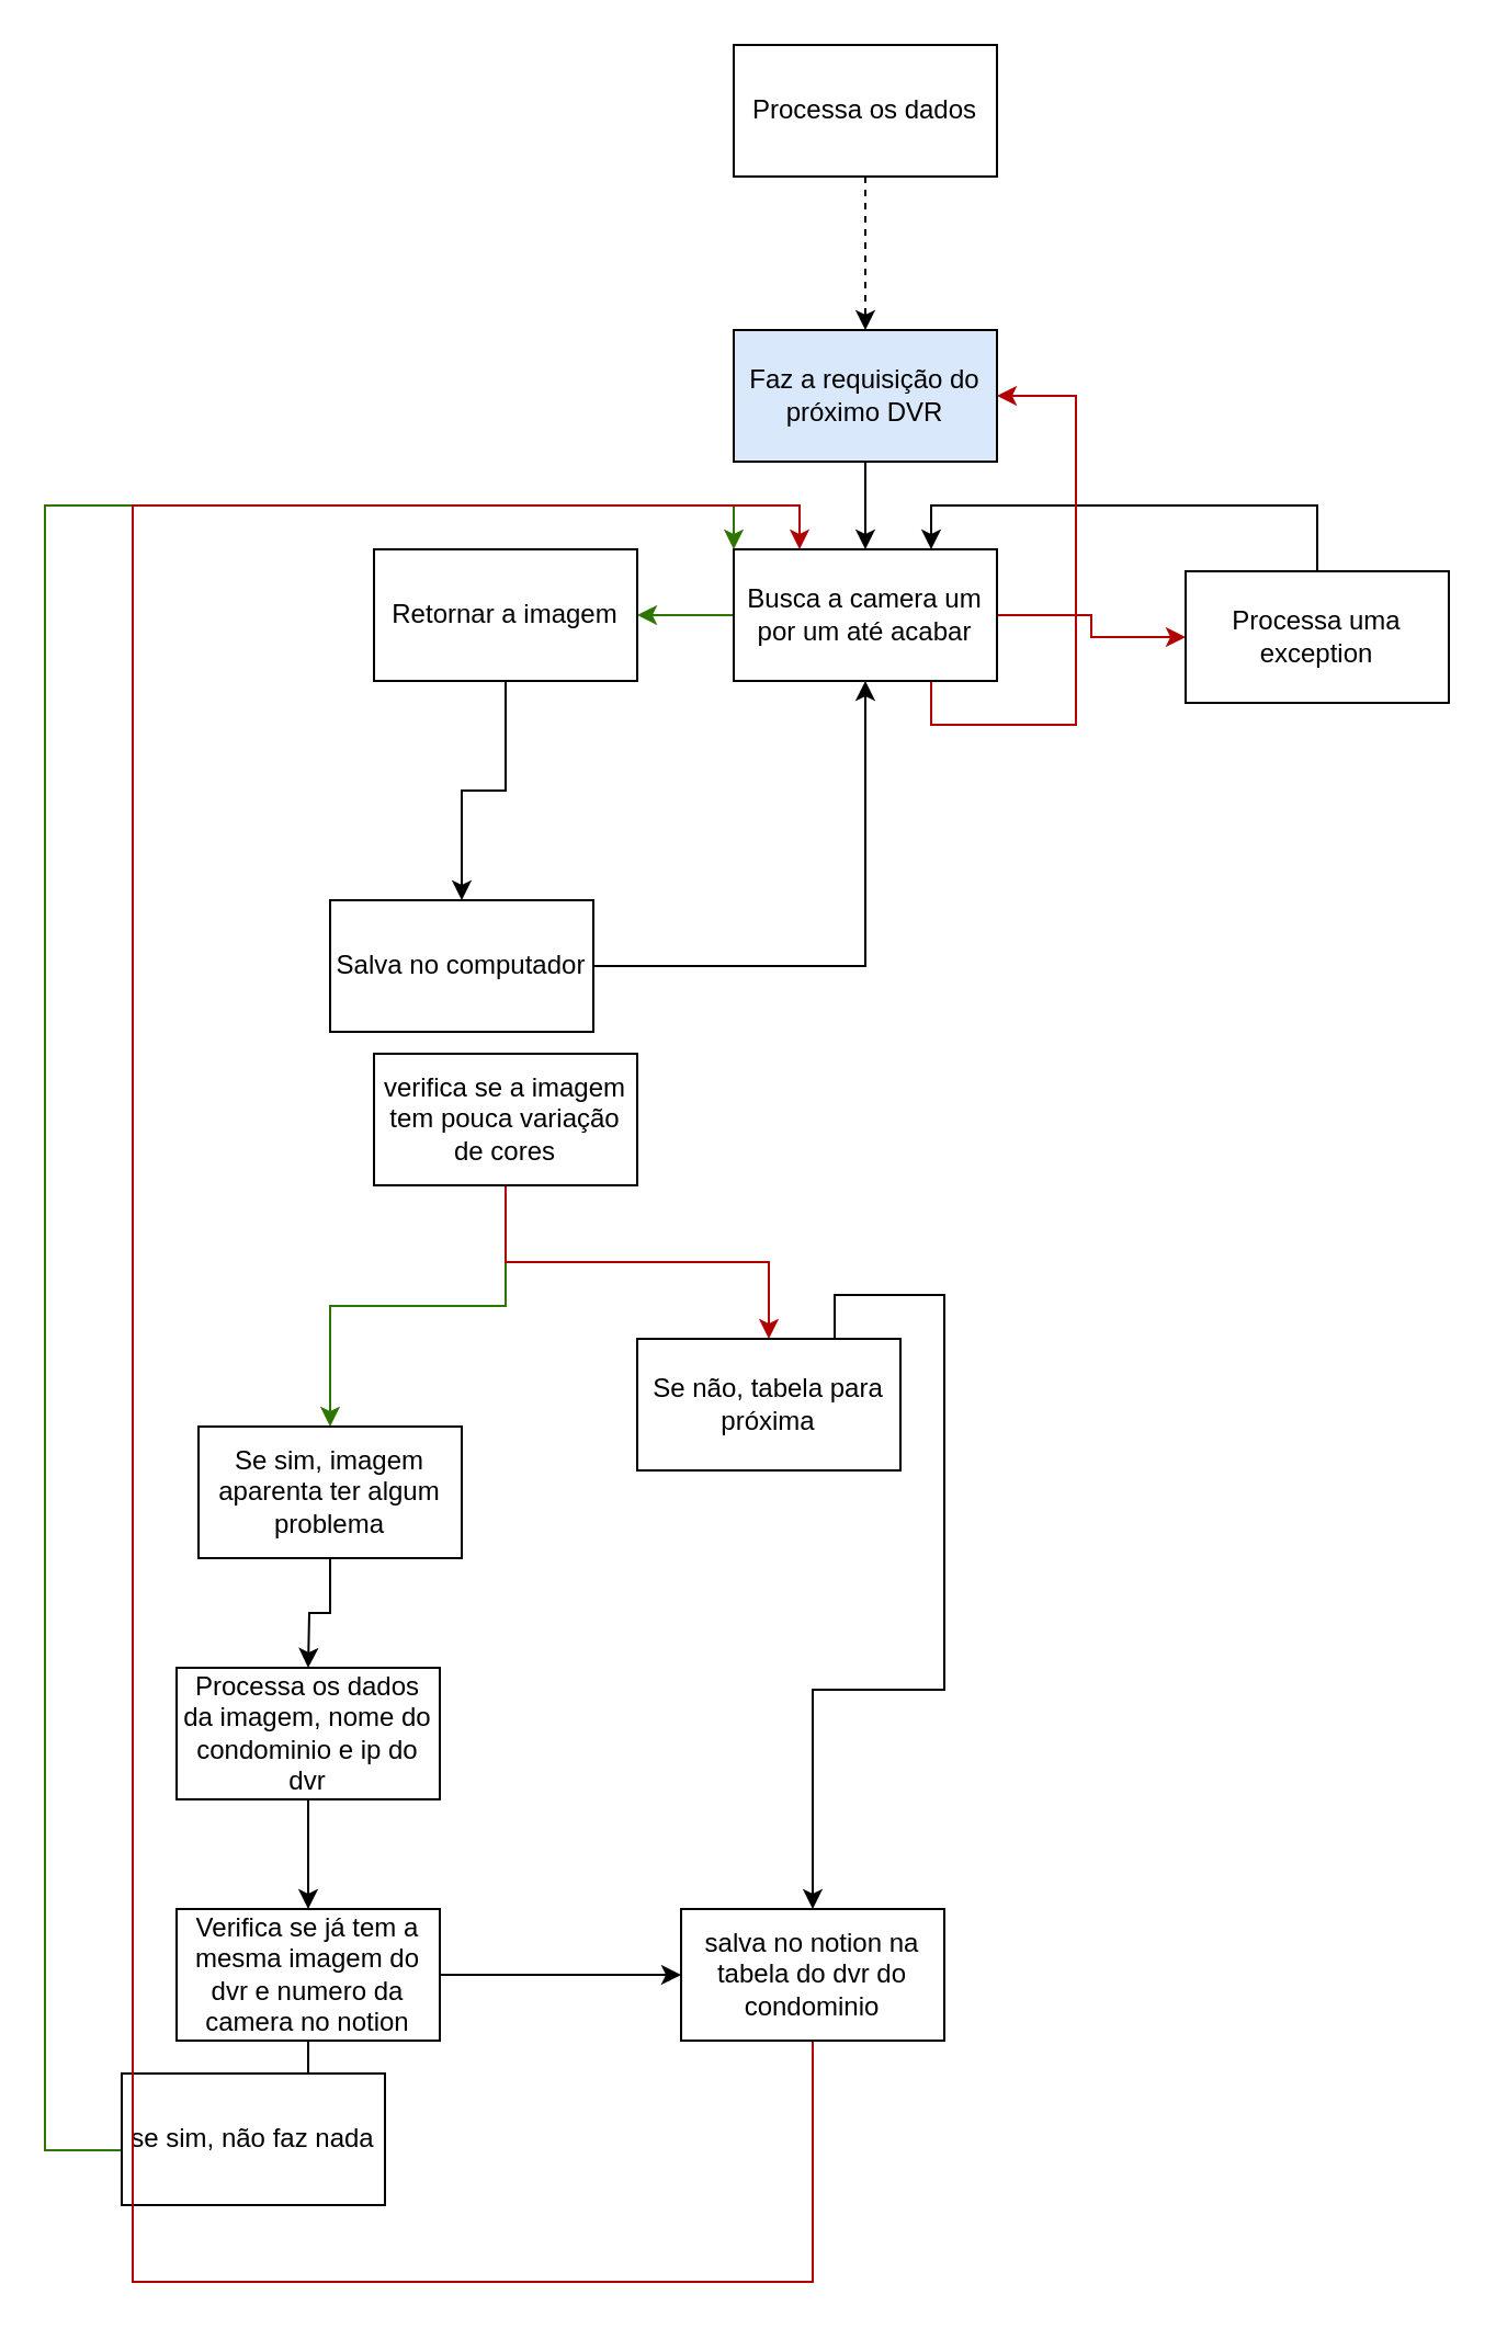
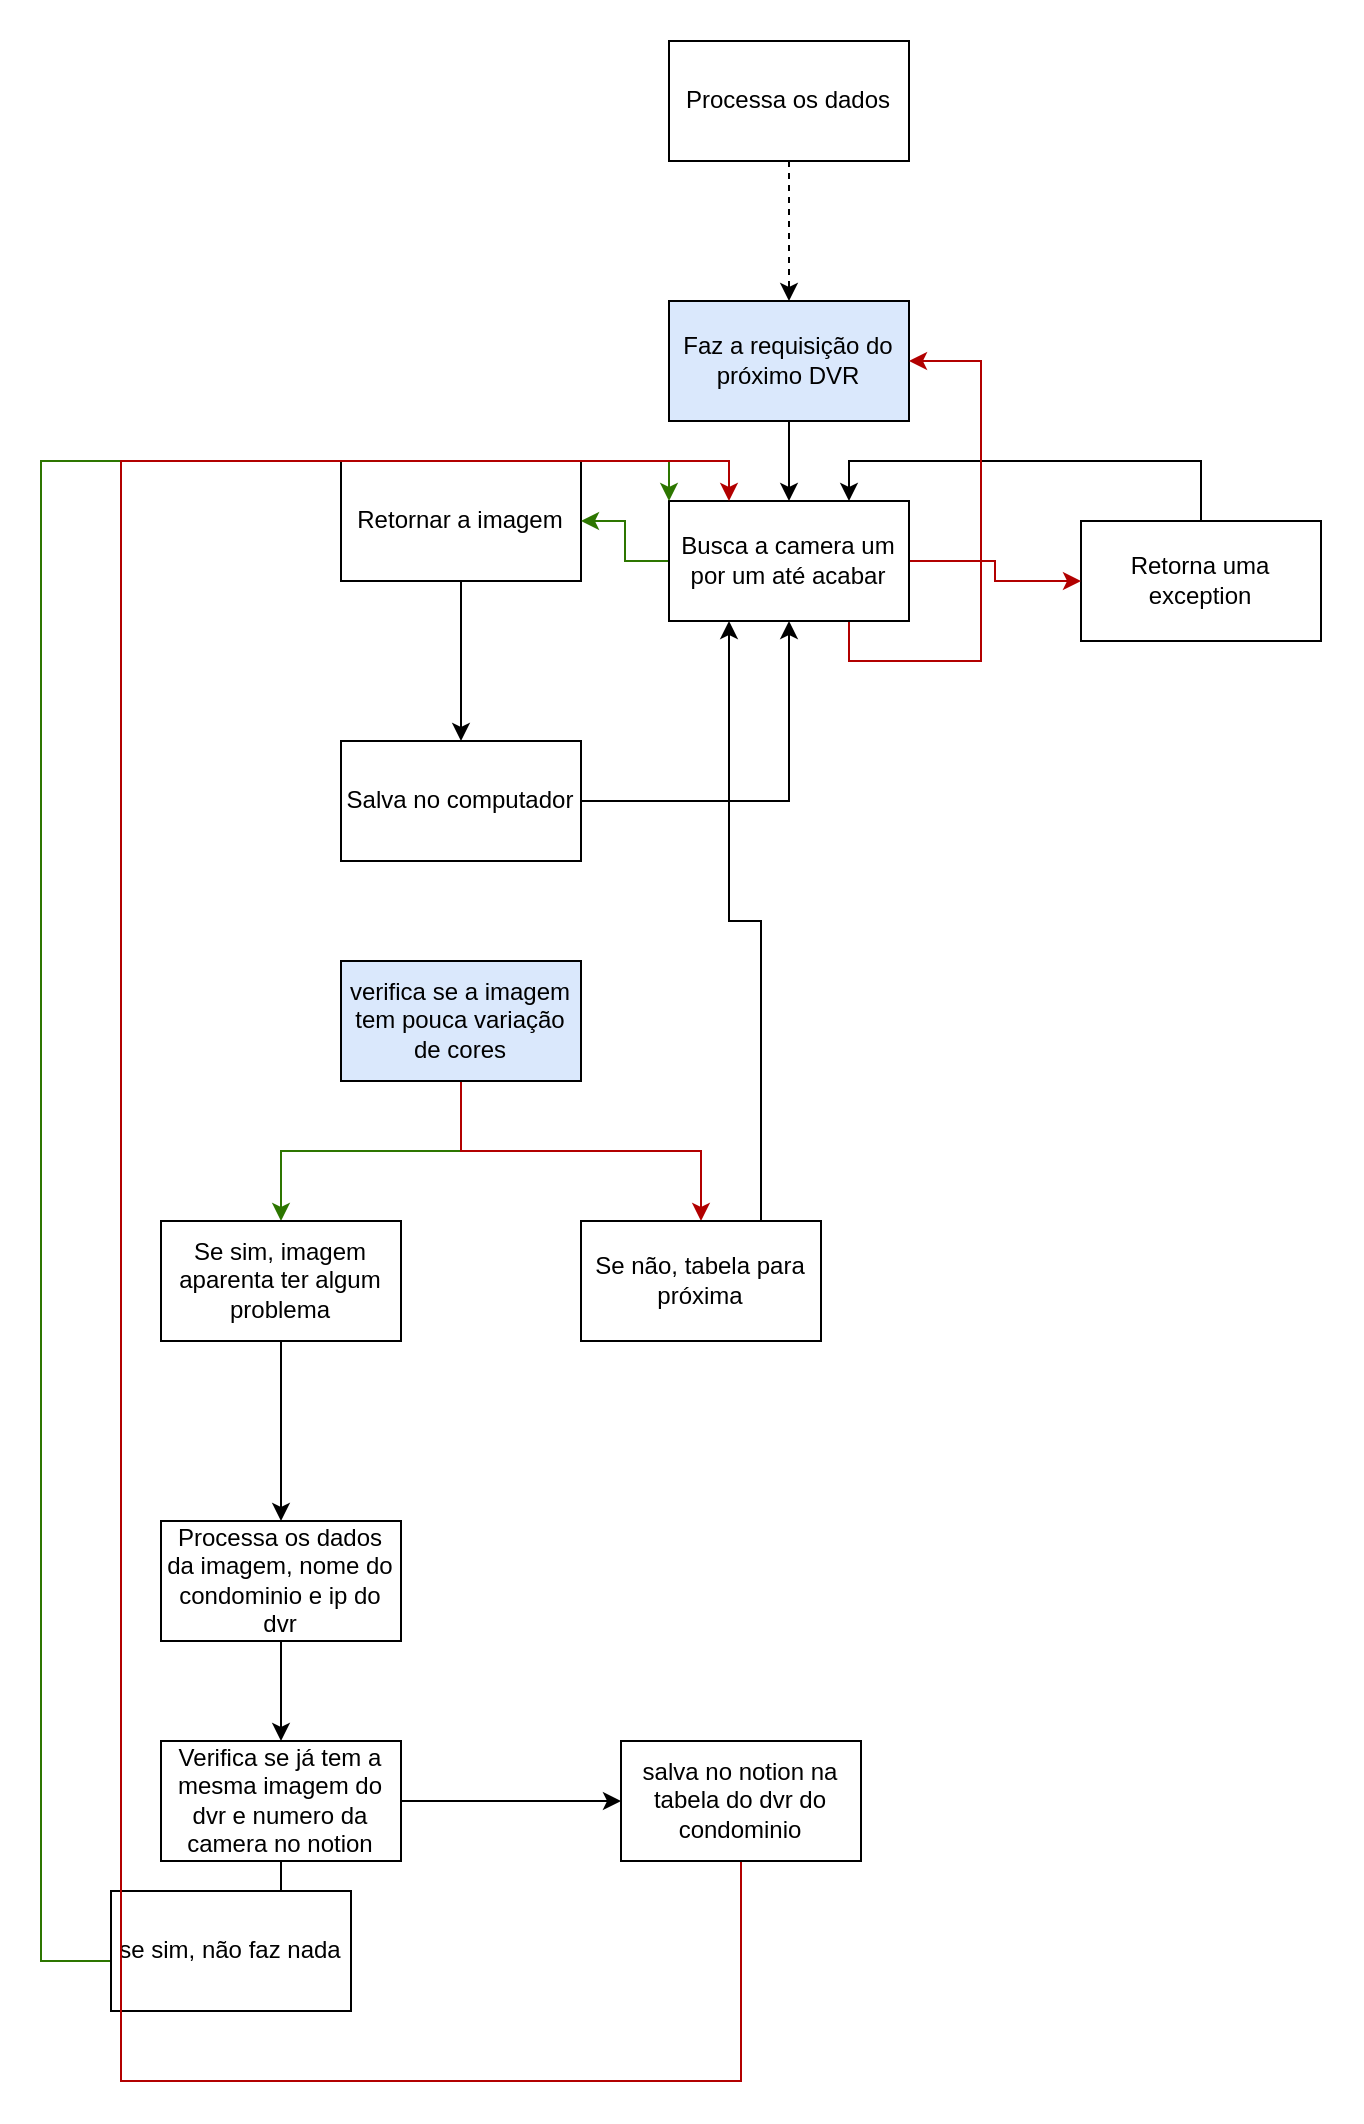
- <mxCell id="7" value="Retornar a imagem" style="rounded=0;whiteSpace=wrap;html=1;" vertex="1" parent="1"><mxGeometry x="170" y="250" width="120" height="60" as="geometry" /></mxCell>
+ <mxCell id="7" value="Retornar a imagem" style="rounded=0;whiteSpace=wrap;html=1;" vertex="1" parent="1"><mxGeometry x="170" y="230" width="120" height="60" as="geometry" /></mxCell>
- <mxCell id="9" value="Processa uma exception" style="rounded=0;whiteSpace=wrap;html=1;" vertex="1" parent="1"><mxGeometry x="540" y="260" width="120" height="60" as="geometry" /></mxCell>
+ <mxCell id="9" value="Retorna uma exception" style="rounded=0;whiteSpace=wrap;html=1;" vertex="1" parent="1"><mxGeometry x="540" y="260" width="120" height="60" as="geometry" /></mxCell>
- <mxCell id="11" value="Salva no computador" style="rounded=0;whiteSpace=wrap;html=1;" vertex="1" parent="1"><mxGeometry x="150" y="410" width="120" height="60" as="geometry" /></mxCell>
+ <mxCell id="11" value="Salva no computador" style="rounded=0;whiteSpace=wrap;html=1;" vertex="1" parent="1"><mxGeometry x="170" y="370" width="120" height="60" as="geometry" /></mxCell>
- <mxCell id="18" value="verifica se a imagem tem pouca variação de cores" style="rounded=0;whiteSpace=wrap;html=1;" vertex="1" parent="1"><mxGeometry x="170" y="480" width="120" height="60" as="geometry" /></mxCell>
+ <mxCell id="18" value="verifica se a imagem tem pouca variação de cores" style="rounded=0;whiteSpace=wrap;html=1;fillColor=#dae8fc;" vertex="1" parent="1"><mxGeometry x="170" y="480" width="120" height="60" as="geometry" /></mxCell>
- <mxCell id="20" value="Se sim, imagem aparenta ter algum problema" style="rounded=0;whiteSpace=wrap;html=1;" vertex="1" parent="1"><mxGeometry x="90" y="650" width="120" height="60" as="geometry" /></mxCell>
+ <mxCell id="20" value="Se sim, imagem aparenta ter algum problema" style="rounded=0;whiteSpace=wrap;html=1;" vertex="1" parent="1"><mxGeometry x="80" y="610" width="120" height="60" as="geometry" /></mxCell>
- <mxCell id="30" style="edgeStyle=orthogonalEdgeStyle;rounded=0;orthogonalLoop=1;jettySize=auto;html=1;exitX=0.75;exitY=0;exitDx=0;exitDy=0;" edge="1" parent="1" source="31" target="29"><mxGeometry relative="1" as="geometry" /></mxCell>
+ <mxCell id="30" style="edgeStyle=orthogonalEdgeStyle;rounded=0;orthogonalLoop=1;jettySize=auto;html=1;exitX=0.75;exitY=0;exitDx=0;exitDy=0;entryX=0.25;entryY=1;entryDx=0;entryDy=0;" edge="1" parent="1" source="31" target="15"><mxGeometry relative="1" as="geometry" /></mxCell>
